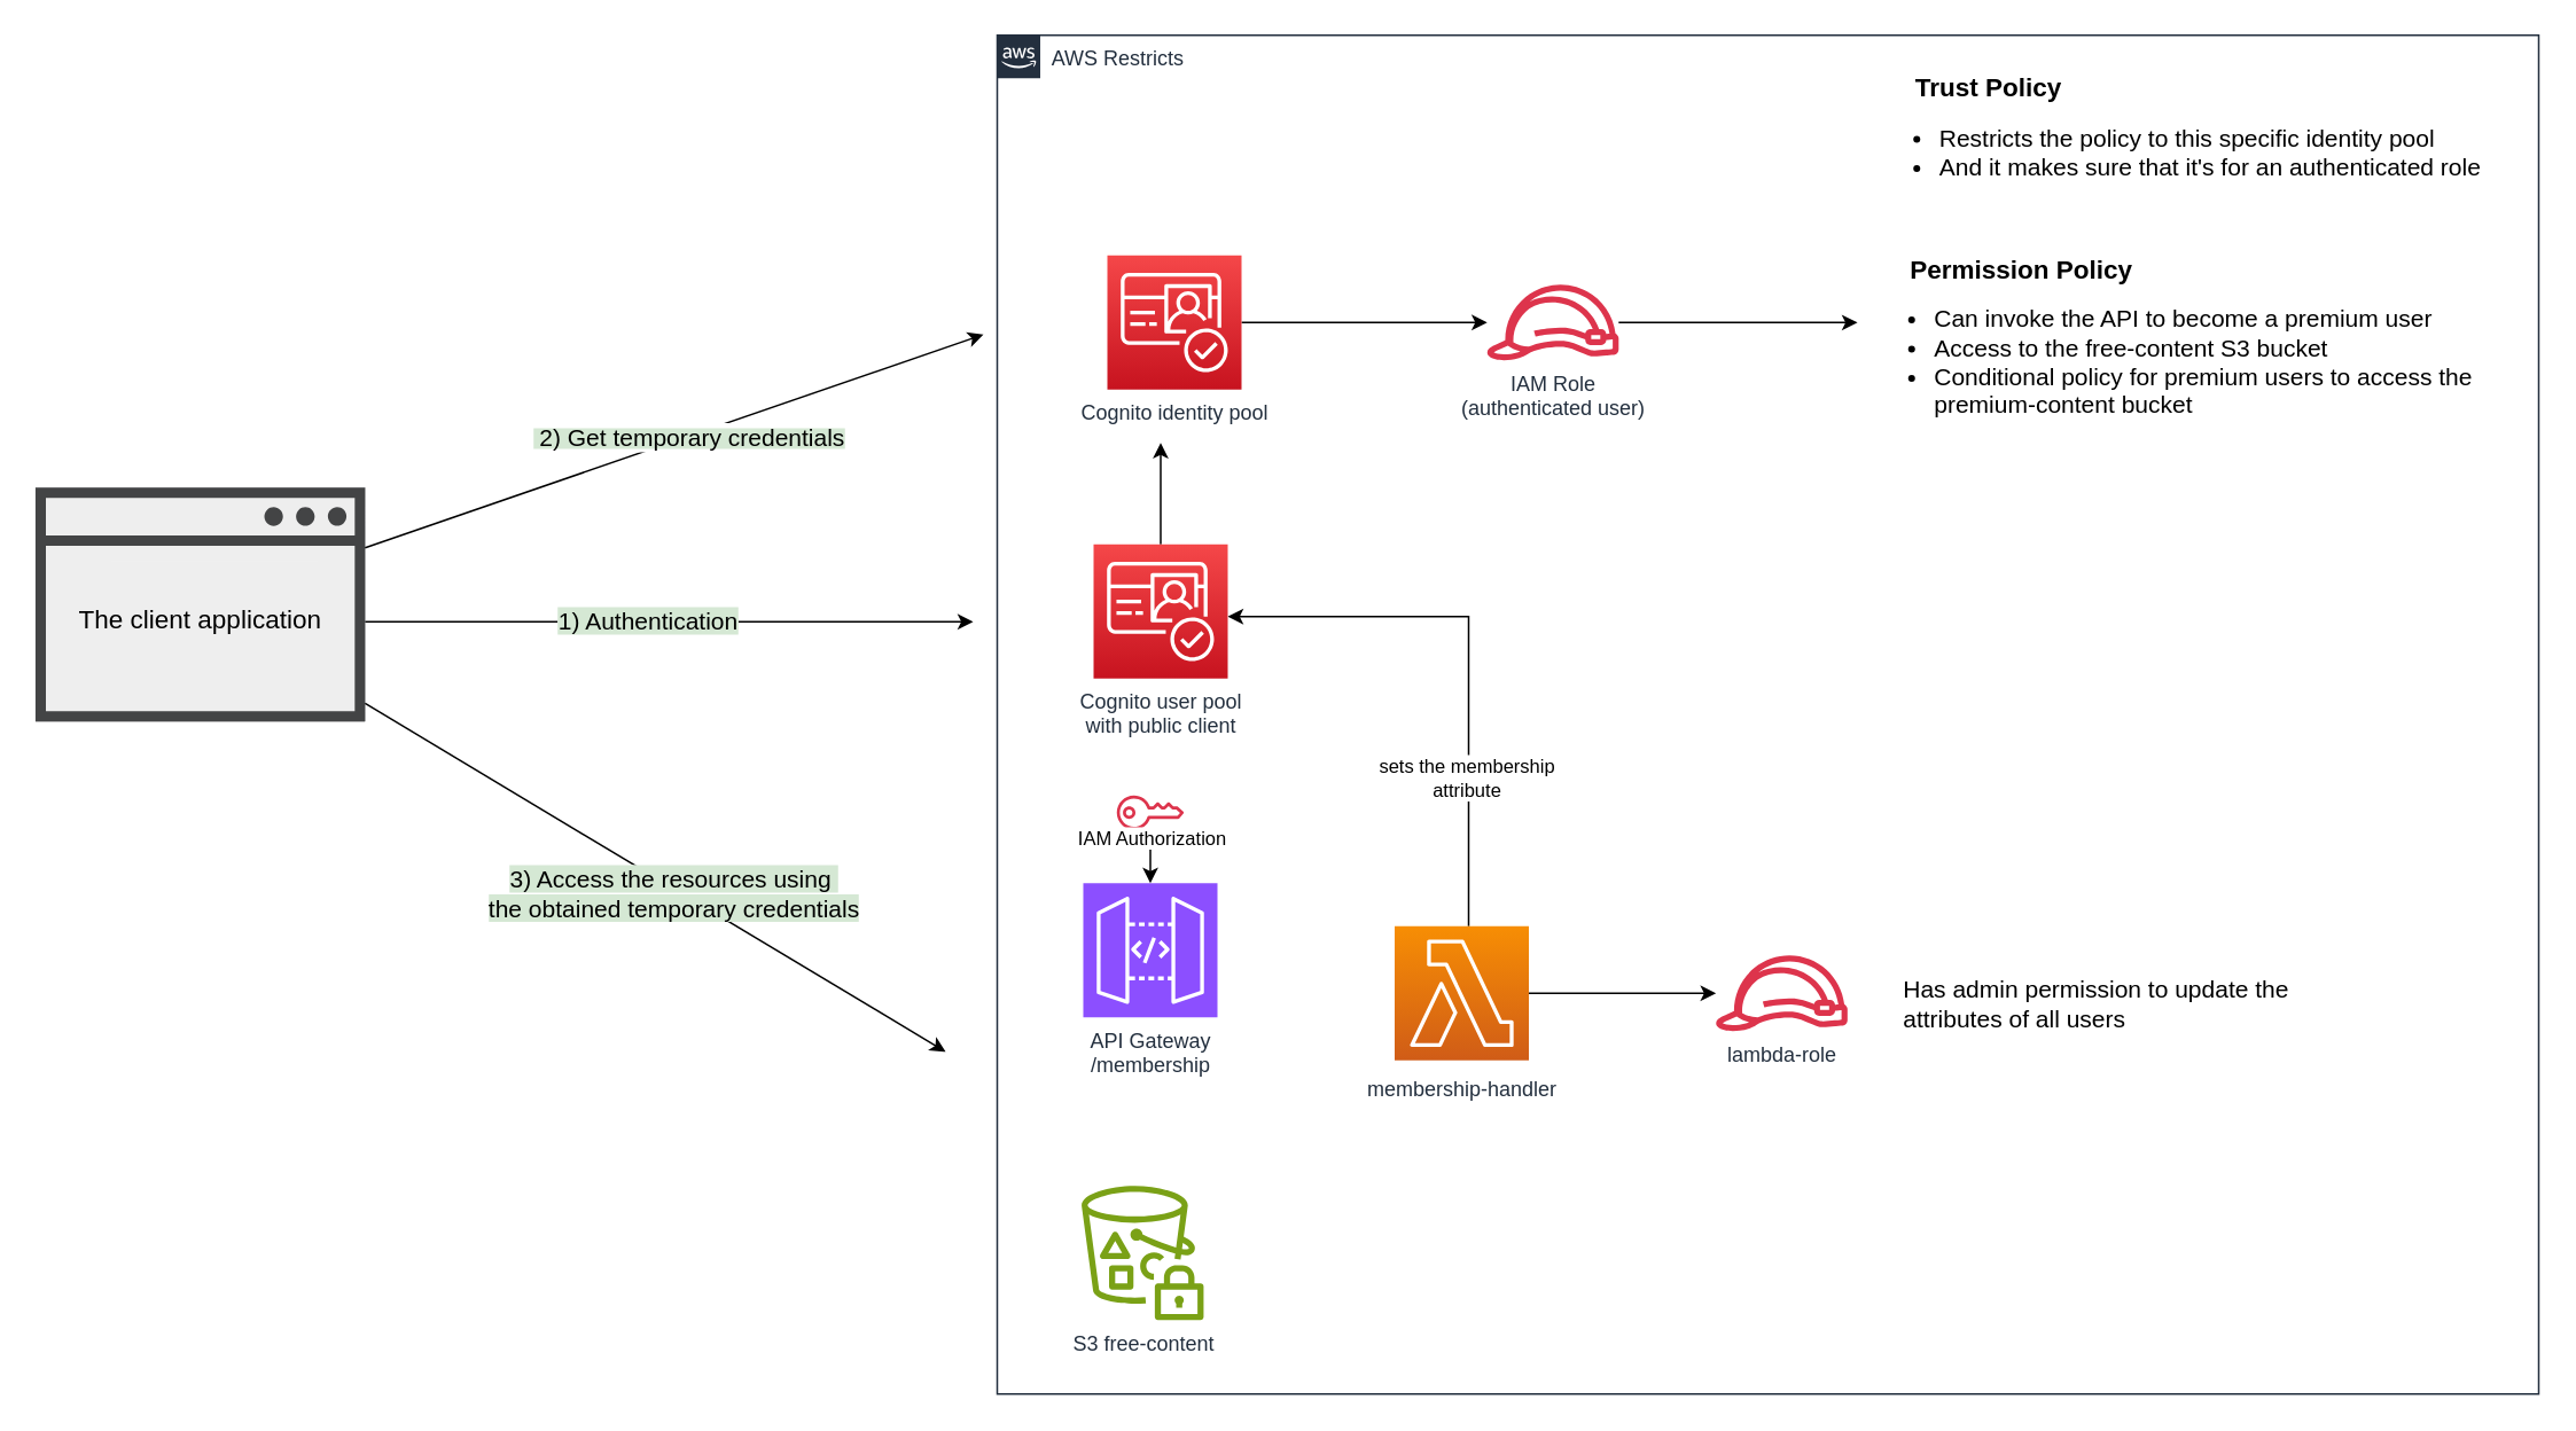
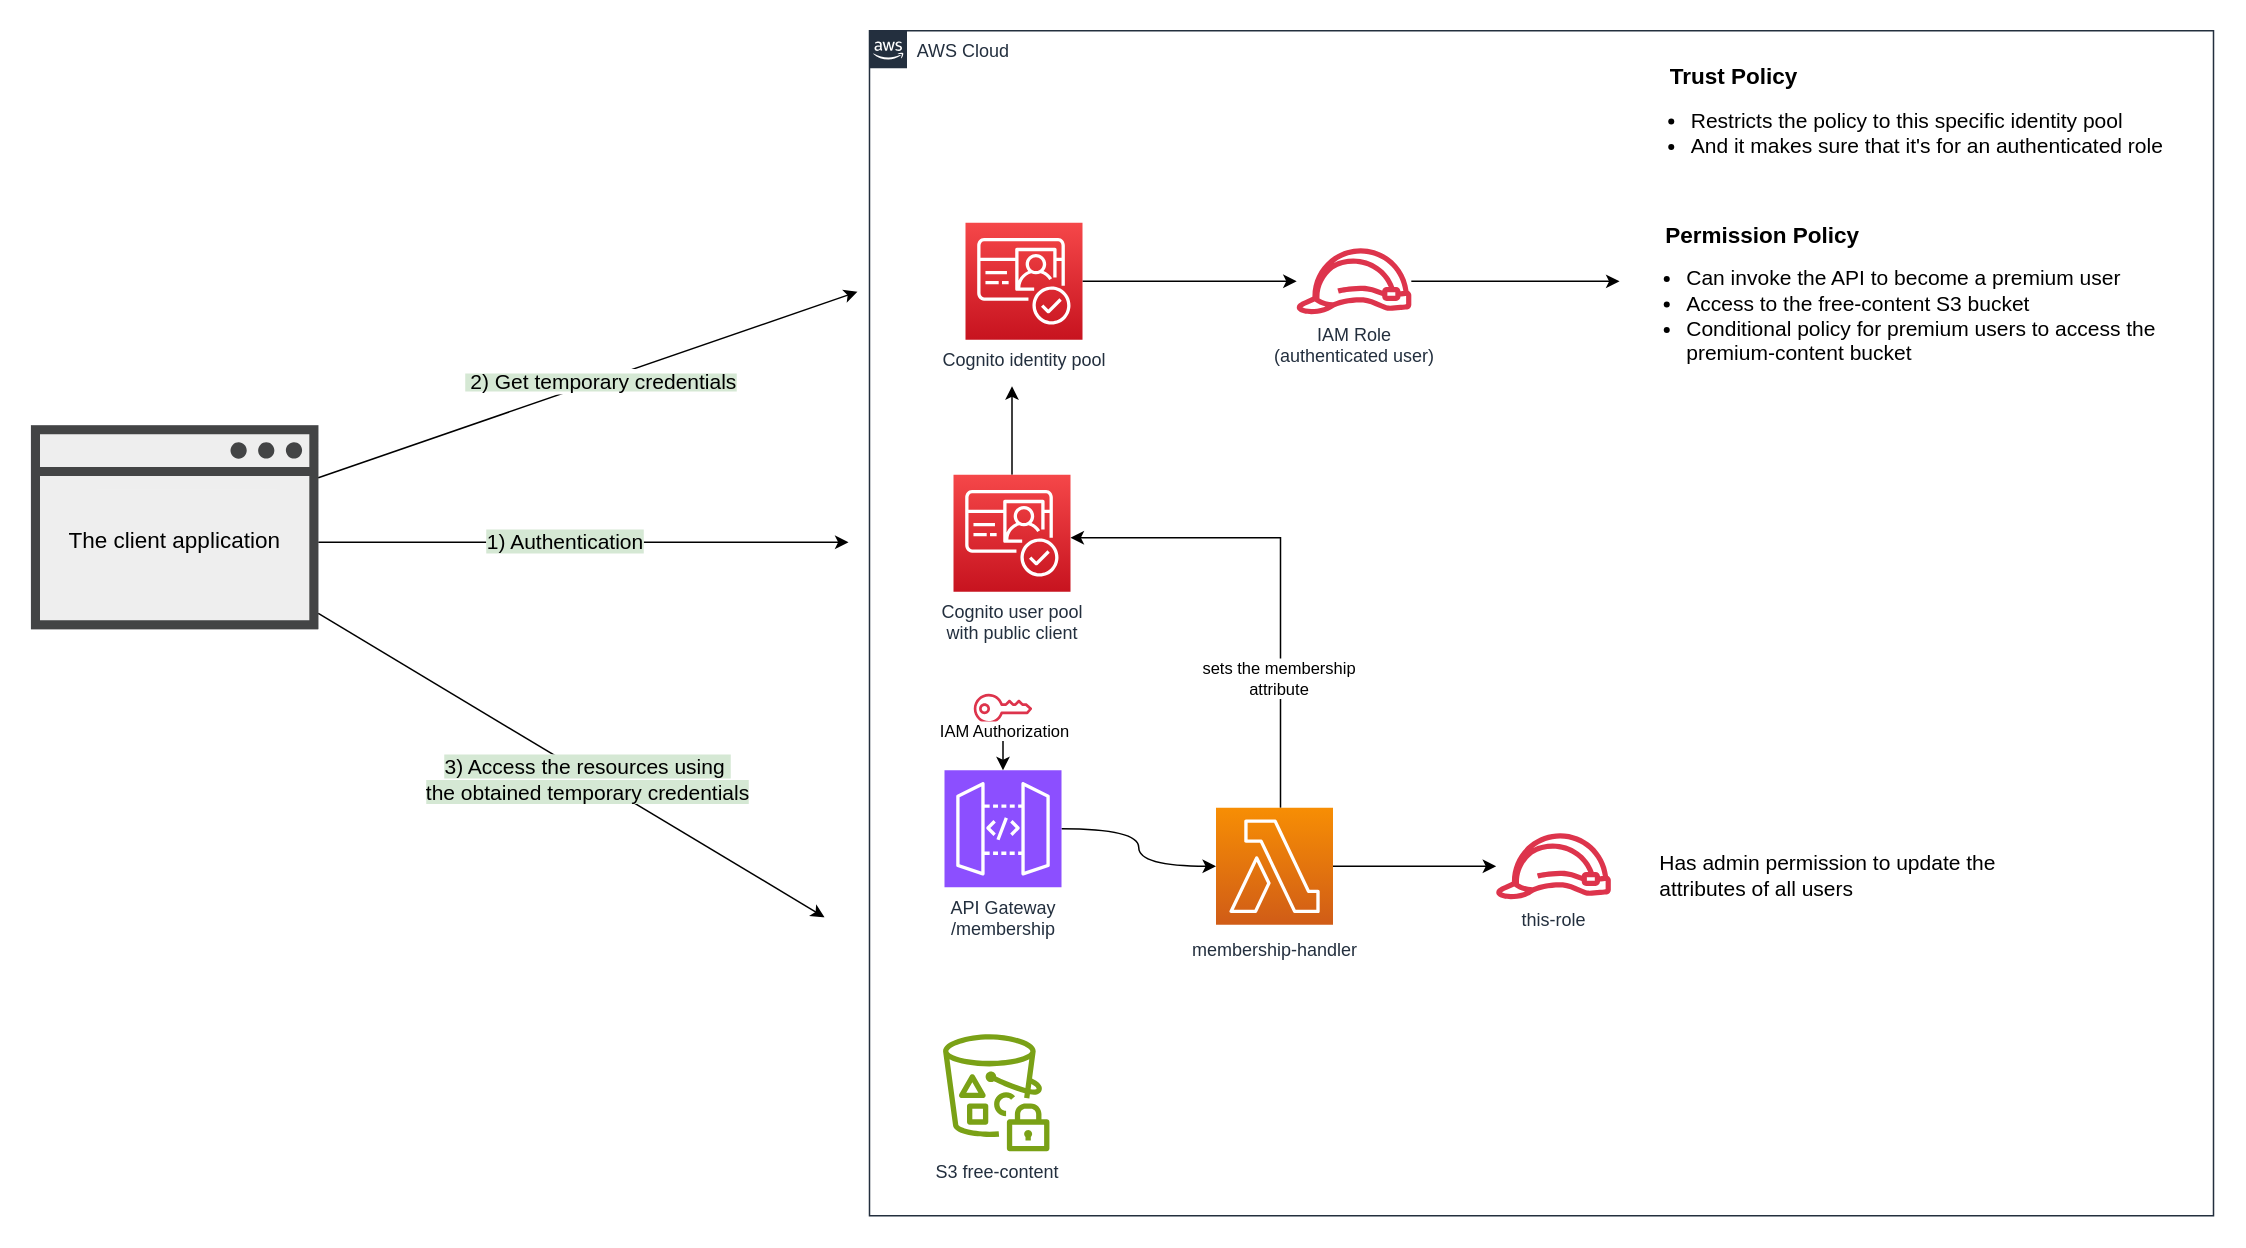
- <mxCell id="3" value="AWS Restricts" style="points=[[0,0],[0.25,0],[0.5,0],[0.75,0],[1,0],[1,0.25],[1,0.5],[1,0.75],[1,1],[0.75,1],[0.5,1],[0.25,1],[0,1],[0,0.75],[0,0.5],[0,0.25]];outlineConnect=0;gradientColor=none;html=1;whiteSpace=wrap;fontSize=12;fontStyle=0;container=1;pointerEvents=0;collapsible=0;recursiveResize=0;shape=mxgraph.aws4.group;grIcon=mxgraph.aws4.group_aws_cloud_alt;strokeColor=#232F3E;fillColor=none;verticalAlign=top;align=left;spacingLeft=30;fontColor=#232F3E;dashed=0;" parent="2" vertex="1"><mxGeometry width="896" height="790" as="geometry" /></mxCell>
+ <mxCell id="3" value="AWS Cloud" style="points=[[0,0],[0.25,0],[0.5,0],[0.75,0],[1,0],[1,0.25],[1,0.5],[1,0.75],[1,1],[0.75,1],[0.5,1],[0.25,1],[0,1],[0,0.75],[0,0.5],[0,0.25]];outlineConnect=0;gradientColor=none;html=1;whiteSpace=wrap;fontSize=12;fontStyle=0;container=1;pointerEvents=0;collapsible=0;recursiveResize=0;shape=mxgraph.aws4.group;grIcon=mxgraph.aws4.group_aws_cloud_alt;strokeColor=#232F3E;fillColor=none;verticalAlign=top;align=left;spacingLeft=30;fontColor=#232F3E;dashed=0;" parent="2" vertex="1"><mxGeometry width="896" height="790" as="geometry" /></mxCell>
+ <mxCell id="11" style="edgeStyle=orthogonalEdgeStyle;rounded=0;orthogonalLoop=1;jettySize=auto;html=1;curved=1;" parent="2" source="12" target="8" edge="1"><mxGeometry relative="1" as="geometry" /></mxCell>
- <mxCell id="14" value="lambda-role" style="sketch=0;outlineConnect=0;fontColor=#232F3E;gradientColor=none;fillColor=#DD344C;strokeColor=none;dashed=0;verticalLabelPosition=bottom;verticalAlign=top;align=center;html=1;fontSize=12;fontStyle=0;aspect=fixed;pointerEvents=1;shape=mxgraph.aws4.role;" parent="2" vertex="1"><mxGeometry x="417" y="535" width="78" height="44" as="geometry" /></mxCell>
+ <mxCell id="14" value="this-role" style="sketch=0;outlineConnect=0;fontColor=#232F3E;gradientColor=none;fillColor=#DD344C;strokeColor=none;dashed=0;verticalLabelPosition=bottom;verticalAlign=top;align=center;html=1;fontSize=12;fontStyle=0;aspect=fixed;pointerEvents=1;shape=mxgraph.aws4.role;" parent="2" vertex="1"><mxGeometry x="417" y="535" width="78" height="44" as="geometry" /></mxCell>
